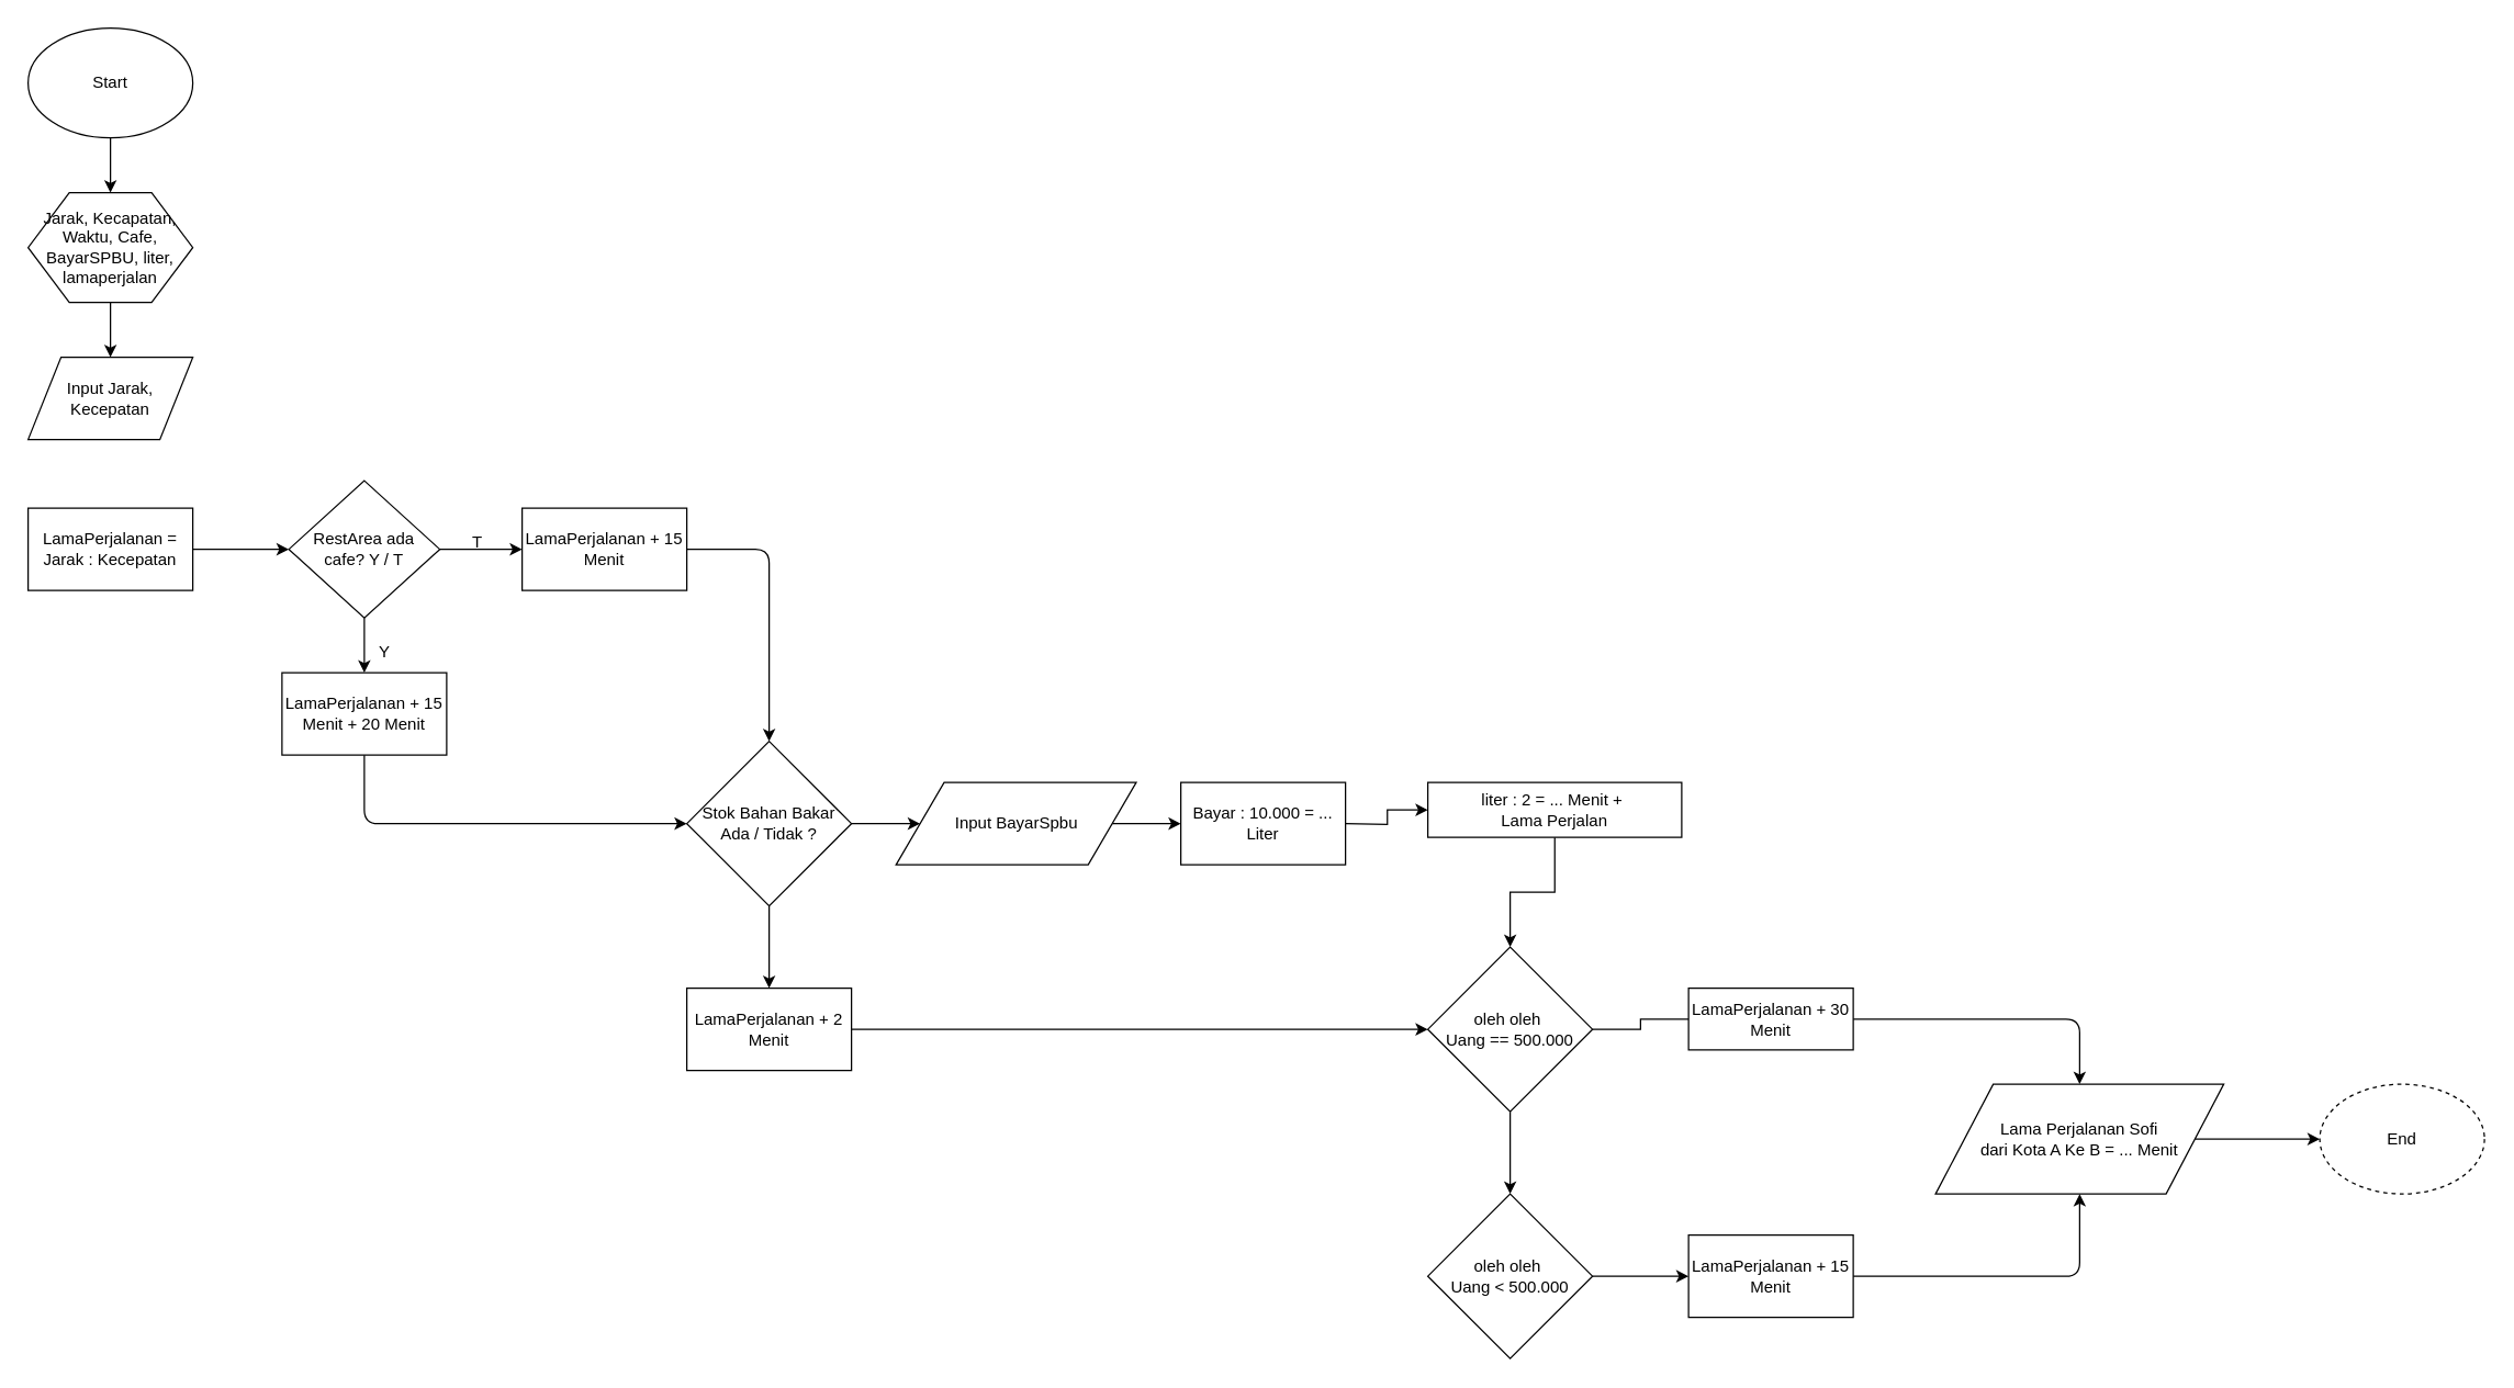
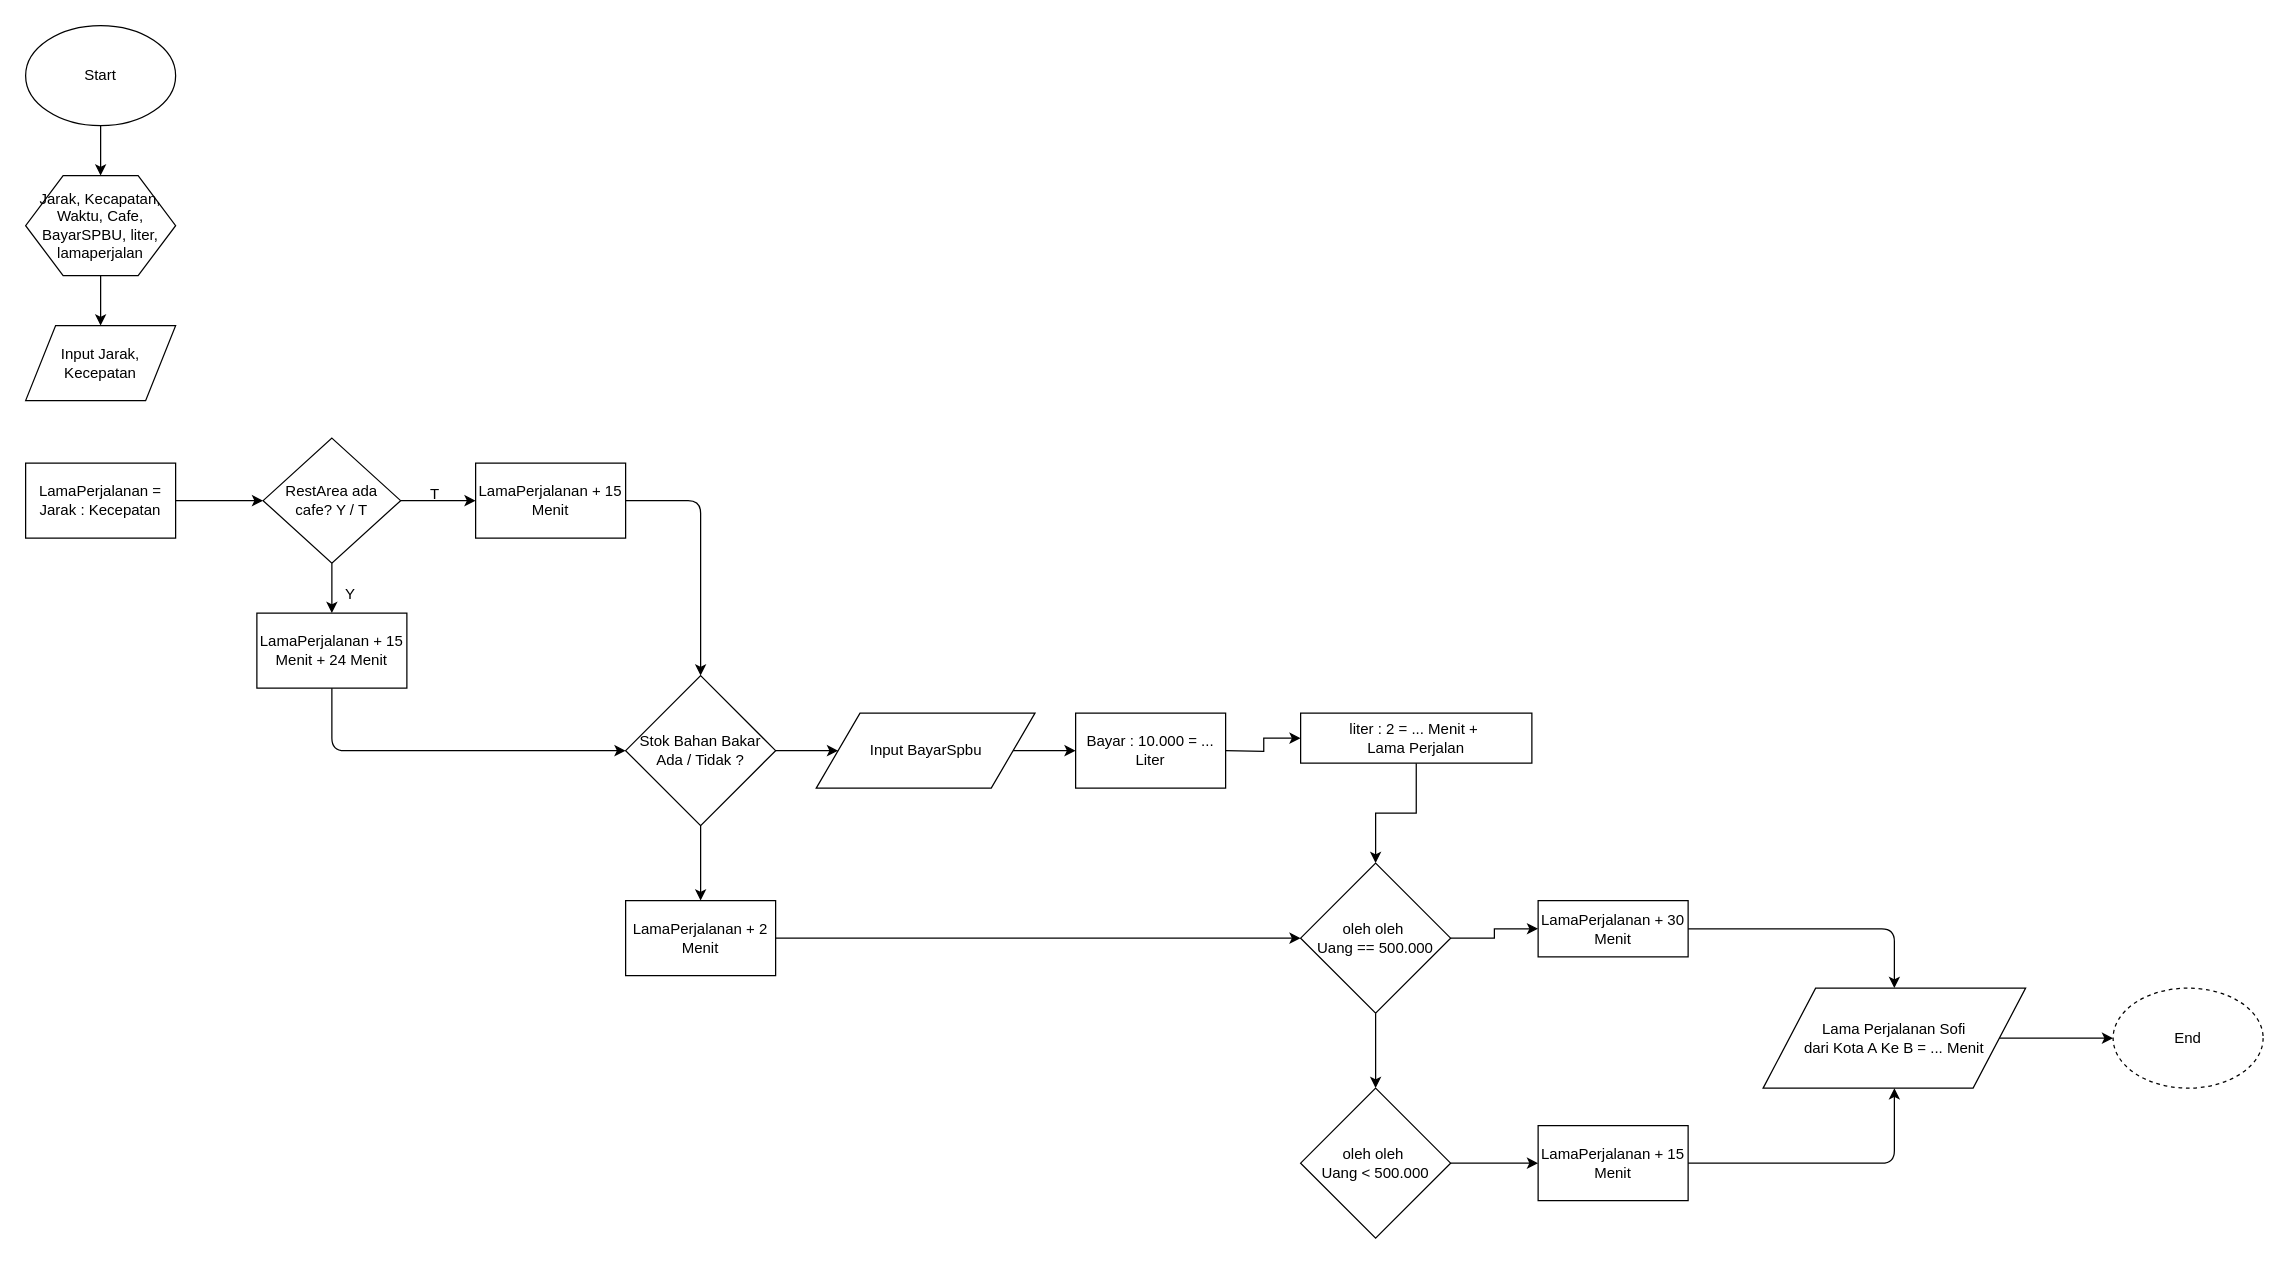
- <mxCell id="14" value="LamaPerjalanan + 15&lt;br&gt;Menit + 20 Menit" style="rounded=0;whiteSpace=wrap;html=1;" parent="1" vertex="1"><mxGeometry x="205" y="490" width="120" height="60" as="geometry" /></mxCell>
+ <mxCell id="14" value="LamaPerjalanan + 15&lt;br&gt;Menit + 24 Menit" style="rounded=0;whiteSpace=wrap;html=1;" parent="1" vertex="1"><mxGeometry x="205" y="490" width="120" height="60" as="geometry" /></mxCell>
- <mxCell id="27" value="" style="edgeStyle=orthogonalEdgeStyle;rounded=0;orthogonalLoop=1;jettySize=auto;html=1;endArrow=none;" parent="1" source="28" target="32" edge="1"><mxGeometry relative="1" as="geometry" /></mxCell>
+ <mxCell id="27" value="" style="edgeStyle=orthogonalEdgeStyle;rounded=0;orthogonalLoop=1;jettySize=auto;html=1;" parent="1" source="28" target="32" edge="1"><mxGeometry relative="1" as="geometry" /></mxCell>
